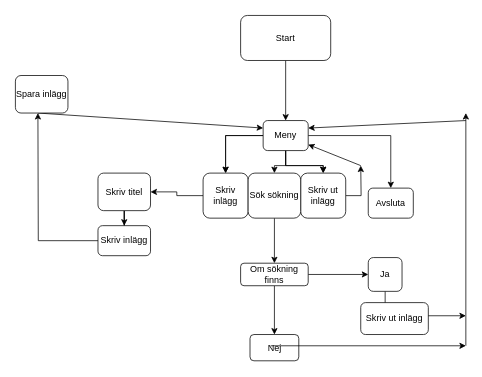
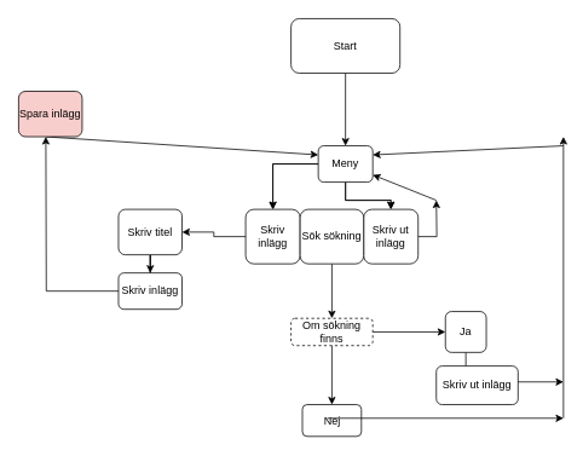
- <mxCell id="27" value="Spara inlägg" style="whiteSpace=wrap;html=1;rounded=1;" vertex="1" parent="1"><mxGeometry x="20" y="100" width="70" height="50" as="geometry" /></mxCell>
+ <mxCell id="27" value="Spara inlägg" style="whiteSpace=wrap;html=1;rounded=1;fillColor=#f8cecc;" vertex="1" parent="1"><mxGeometry x="20" y="100" width="70" height="50" as="geometry" /></mxCell>
- <mxCell id="4" value="" style="edgeStyle=orthogonalEdgeStyle;rounded=0;orthogonalLoop=1;jettySize=auto;html=1;" edge="1" parent="1" source="10" target="11"><mxGeometry relative="1" as="geometry" /></mxCell>
- <mxCell id="9" value="" style="edgeStyle=orthogonalEdgeStyle;rounded=0;orthogonalLoop=1;jettySize=auto;html=1;" edge="1" parent="1" source="10" target="17"><mxGeometry relative="1" as="geometry" /></mxCell>
- <mxCell id="11" value="Avsluta&lt;br&gt;" style="whiteSpace=wrap;html=1;rounded=1;" vertex="1" parent="1"><mxGeometry x="490" y="250" width="60" height="40" as="geometry" /></mxCell>
- <mxCell id="26" value="Om sökning finns&lt;br&gt;" style="whiteSpace=wrap;html=1;rounded=1;" vertex="1" parent="1"><mxGeometry x="320" y="350" width="90" height="30" as="geometry" /></mxCell>
+ <mxCell id="26" value="Om sökning finns&lt;br&gt;" style="whiteSpace=wrap;html=1;rounded=1;dashed=1;" vertex="1" parent="1"><mxGeometry x="320" y="350" width="90" height="30" as="geometry" /></mxCell>
